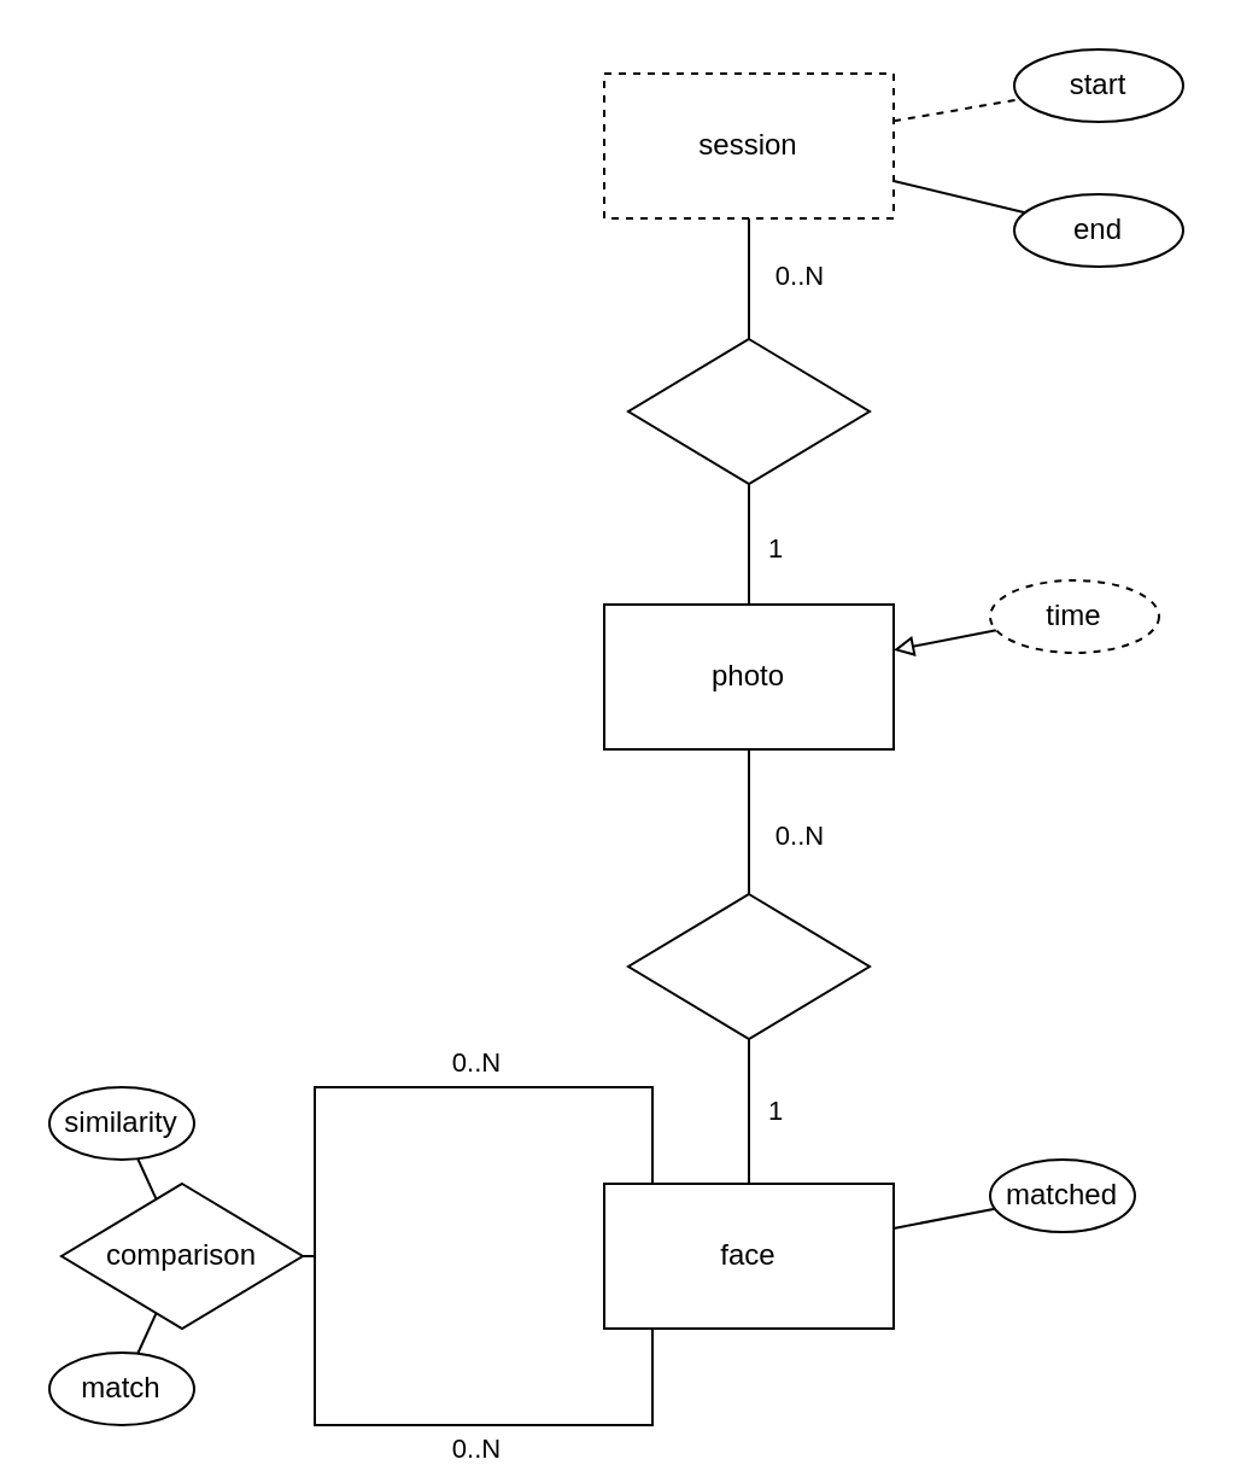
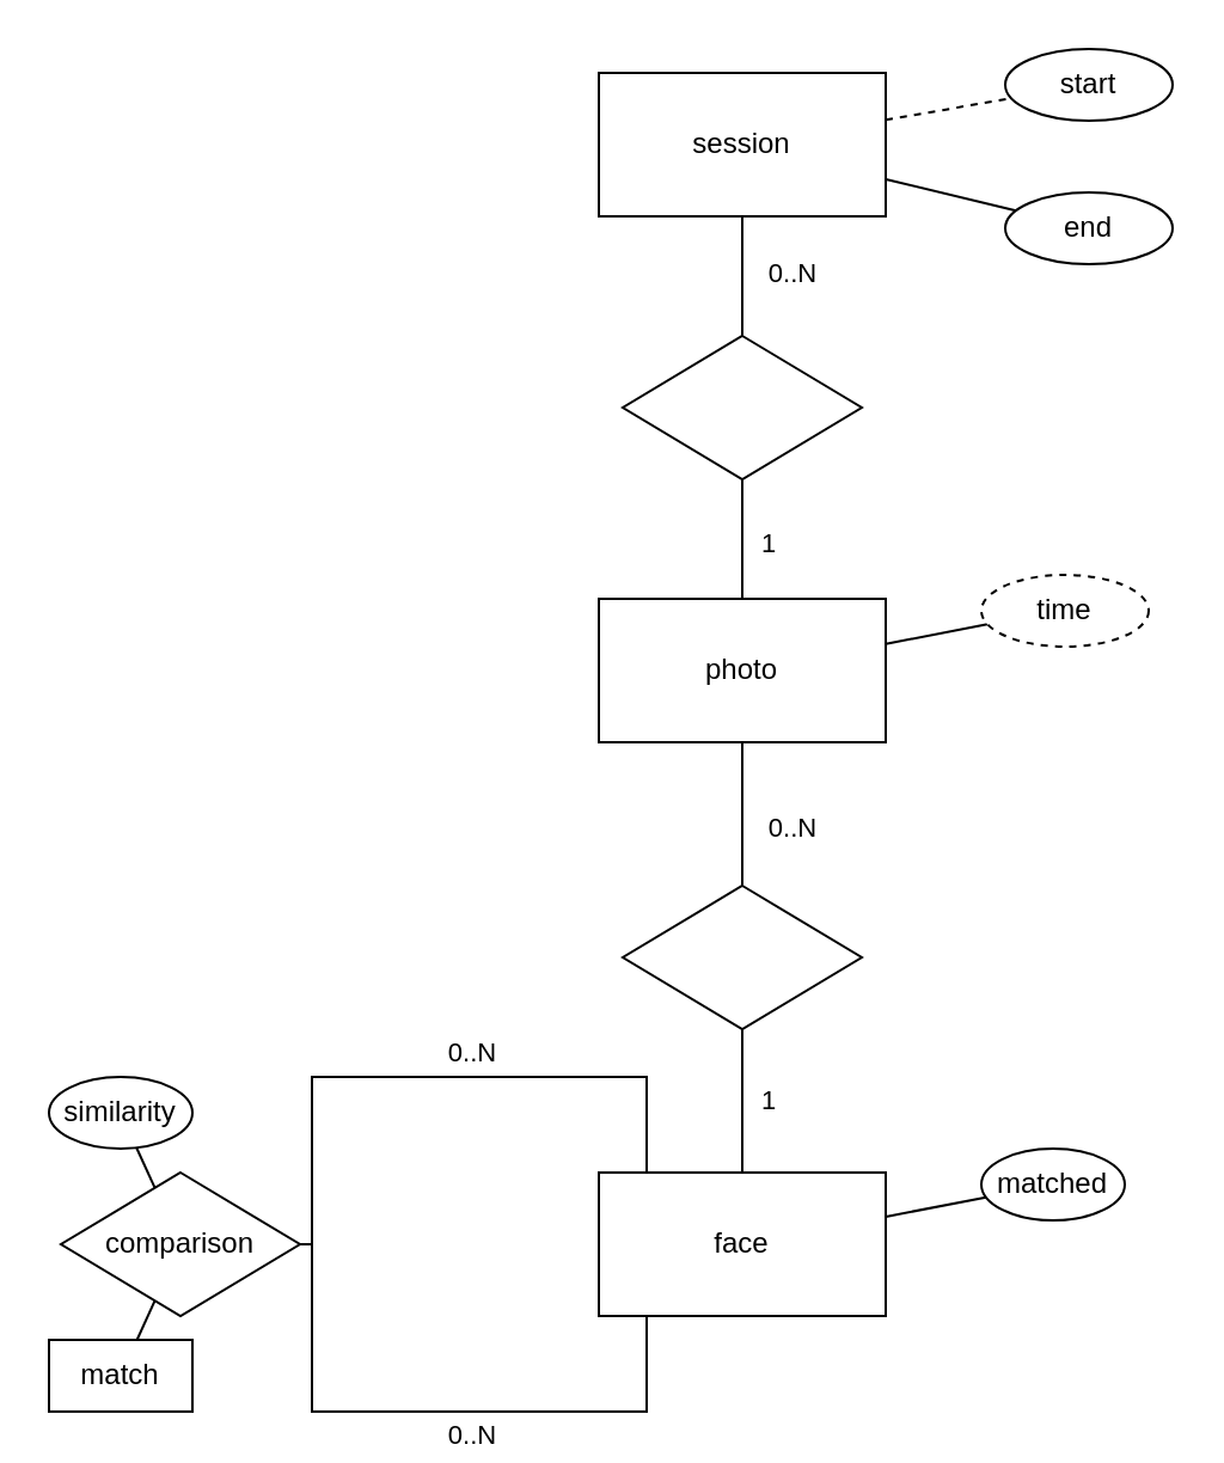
- <mxCell id="4" value="session" style="rounded=0;whiteSpace=wrap;html=1;dashed=1;" vertex="1" parent="1"><mxGeometry x="250" y="30" width="120" height="60" as="geometry" /></mxCell>
+ <mxCell id="4" value="session" style="rounded=0;whiteSpace=wrap;html=1;" vertex="1" parent="1"><mxGeometry x="250" y="30" width="120" height="60" as="geometry" /></mxCell>
- <mxCell id="8" style="rounded=0;orthogonalLoop=1;jettySize=auto;html=1;endArrow=block;endFill=0;" edge="1" parent="1" source="9" target="7"><mxGeometry relative="1" as="geometry" /></mxCell>
+ <mxCell id="8" style="rounded=0;orthogonalLoop=1;jettySize=auto;html=1;endArrow=none;endFill=0;" edge="1" parent="1" source="9" target="7"><mxGeometry relative="1" as="geometry" /></mxCell>
- <mxCell id="31" value="match" style="ellipse;whiteSpace=wrap;html=1;" vertex="1" parent="1"><mxGeometry x="20" y="560" width="60" height="30" as="geometry" /></mxCell>
+ <mxCell id="31" value="match" style="whiteSpace=wrap;html=1;rounded=0;" vertex="1" parent="1"><mxGeometry x="20" y="560" width="60" height="30" as="geometry" /></mxCell>
